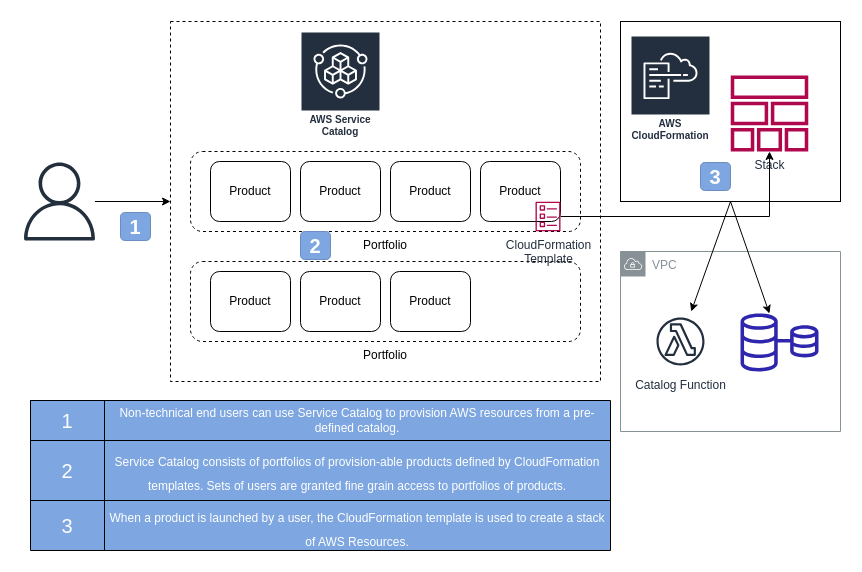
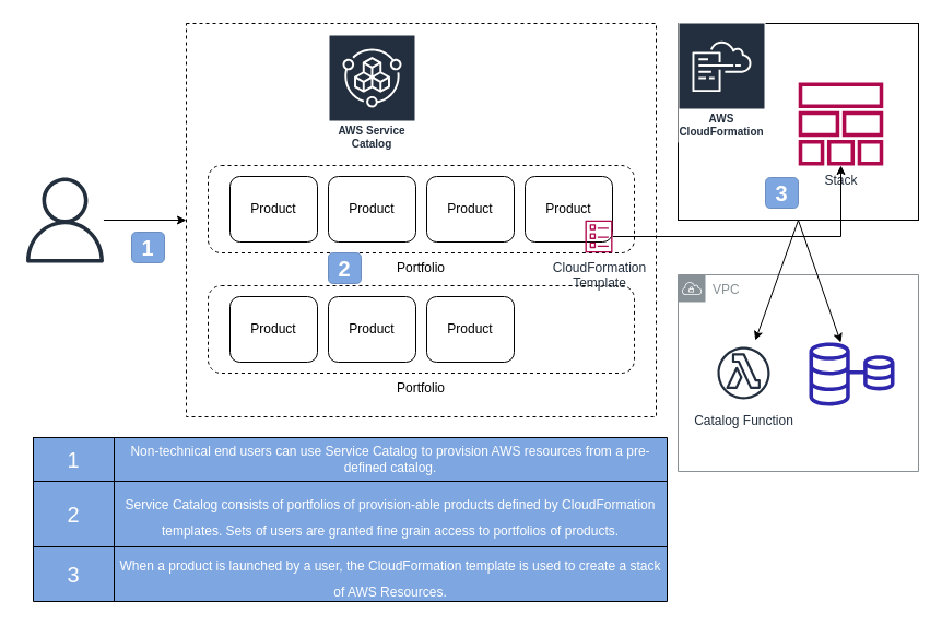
- <mxCell id="16" value="AWS CloudFormation" style="sketch=0;outlineConnect=0;fontColor=#232F3E;gradientColor=none;strokeColor=#ffffff;fillColor=#232F3E;dashed=0;verticalLabelPosition=middle;verticalAlign=bottom;align=center;html=1;whiteSpace=wrap;fontSize=10;fontStyle=1;spacing=3;shape=mxgraph.aws4.productIcon;prIcon=mxgraph.aws4.cloudformation;" vertex="1" parent="1"><mxGeometry x="630" y="35" width="80" height="110" as="geometry" /></mxCell>
+ <mxCell id="16" value="AWS CloudFormation" style="sketch=0;outlineConnect=0;fontColor=#232F3E;gradientColor=none;strokeColor=#ffffff;fillColor=#232F3E;dashed=0;verticalLabelPosition=middle;verticalAlign=bottom;align=center;html=1;whiteSpace=wrap;fontSize=10;fontStyle=1;spacing=3;shape=mxgraph.aws4.productIcon;prIcon=mxgraph.aws4.cloudformation;" vertex="1" parent="1"><mxGeometry x="620" y="20" width="80" height="110" as="geometry" /></mxCell>
